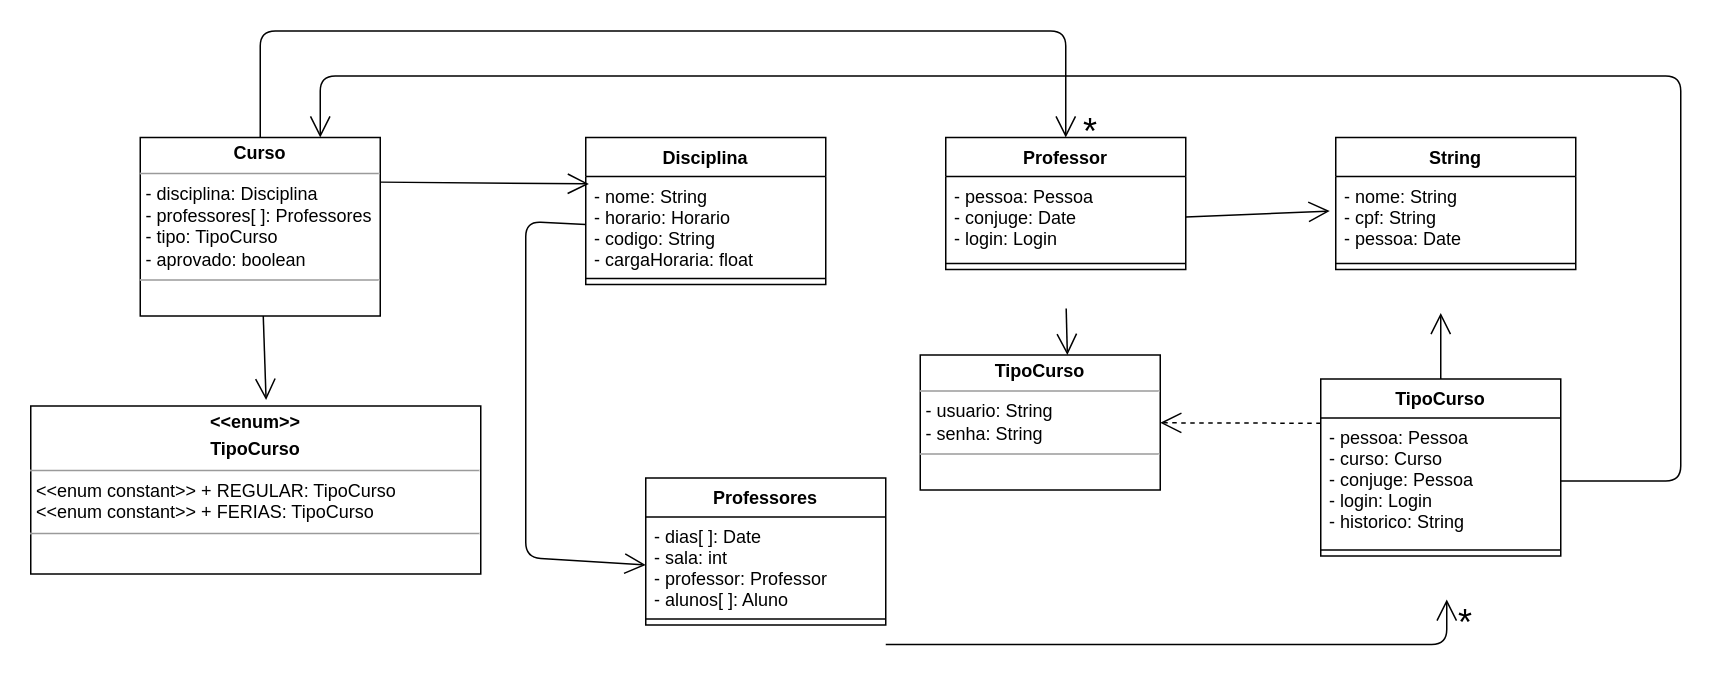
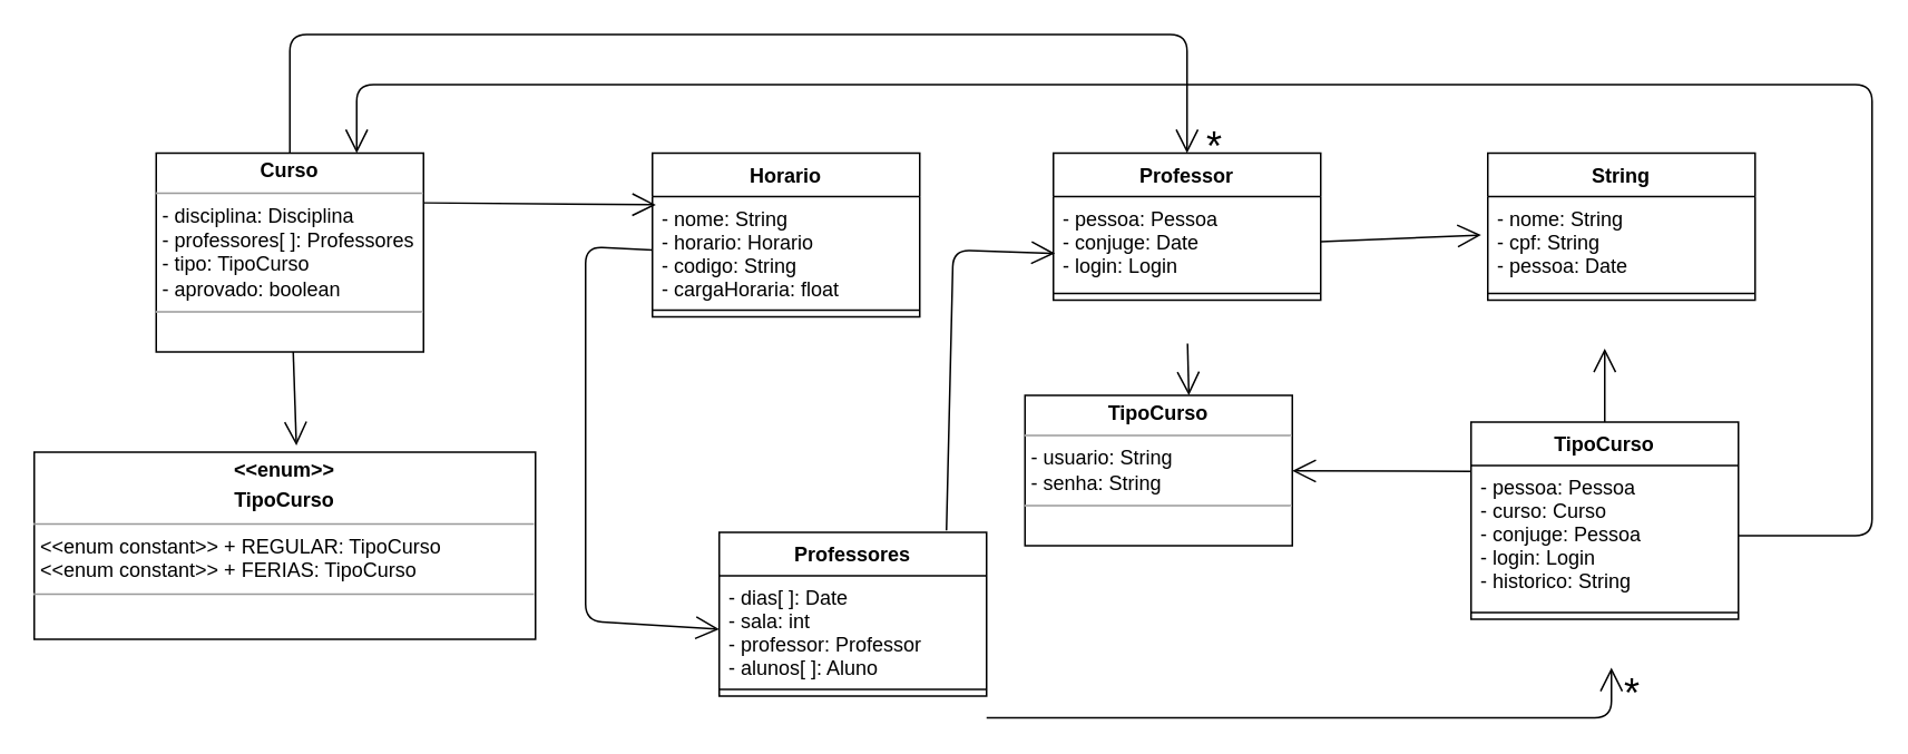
- <mxCell id="13" value="Disciplina" style="swimlane;fontStyle=1;align=center;verticalAlign=top;childLayout=stackLayout;horizontal=1;startSize=26;horizontalStack=0;resizeParent=1;resizeParentMax=0;resizeLast=0;collapsible=1;marginBottom=0;" parent="1" vertex="1"><mxGeometry x="390" y="91" width="160" height="98" as="geometry" /></mxCell>
+ <mxCell id="13" value="Horario" style="swimlane;fontStyle=1;align=center;verticalAlign=top;childLayout=stackLayout;horizontal=1;startSize=26;horizontalStack=0;resizeParent=1;resizeParentMax=0;resizeLast=0;collapsible=1;marginBottom=0;" parent="1" vertex="1"><mxGeometry x="390" y="91" width="160" height="98" as="geometry" /></mxCell>
+ <mxCell id="16" style="edgeStyle=none;orthogonalLoop=1;jettySize=auto;html=1;exitX=0.85;exitY=-0.012;exitDx=0;exitDy=0;entryX=0.006;entryY=0.63;entryDx=0;entryDy=0;entryPerimeter=0;endArrow=open;endFill=1;endSize=12;fontSize=12;exitPerimeter=0;" parent="1" source="17" target="6" edge="1"><mxGeometry relative="1" as="geometry"><Array as="points"><mxPoint x="570" y="149" /></Array></mxGeometry></mxCell>
- <mxCell id="9" style="edgeStyle=none;orthogonalLoop=1;jettySize=auto;html=1;exitX=0;exitY=0.25;exitDx=0;exitDy=0;endArrow=open;endFill=1;endSize=12;fontSize=12;dashed=1;" parent="1" source="10" target="21" edge="1"><mxGeometry relative="1" as="geometry" /></mxCell>
+ <mxCell id="9" style="edgeStyle=none;orthogonalLoop=1;jettySize=auto;html=1;exitX=0;exitY=0.25;exitDx=0;exitDy=0;endArrow=open;endFill=1;endSize=12;fontSize=12;" parent="1" source="10" target="21" edge="1"><mxGeometry relative="1" as="geometry" /></mxCell>
